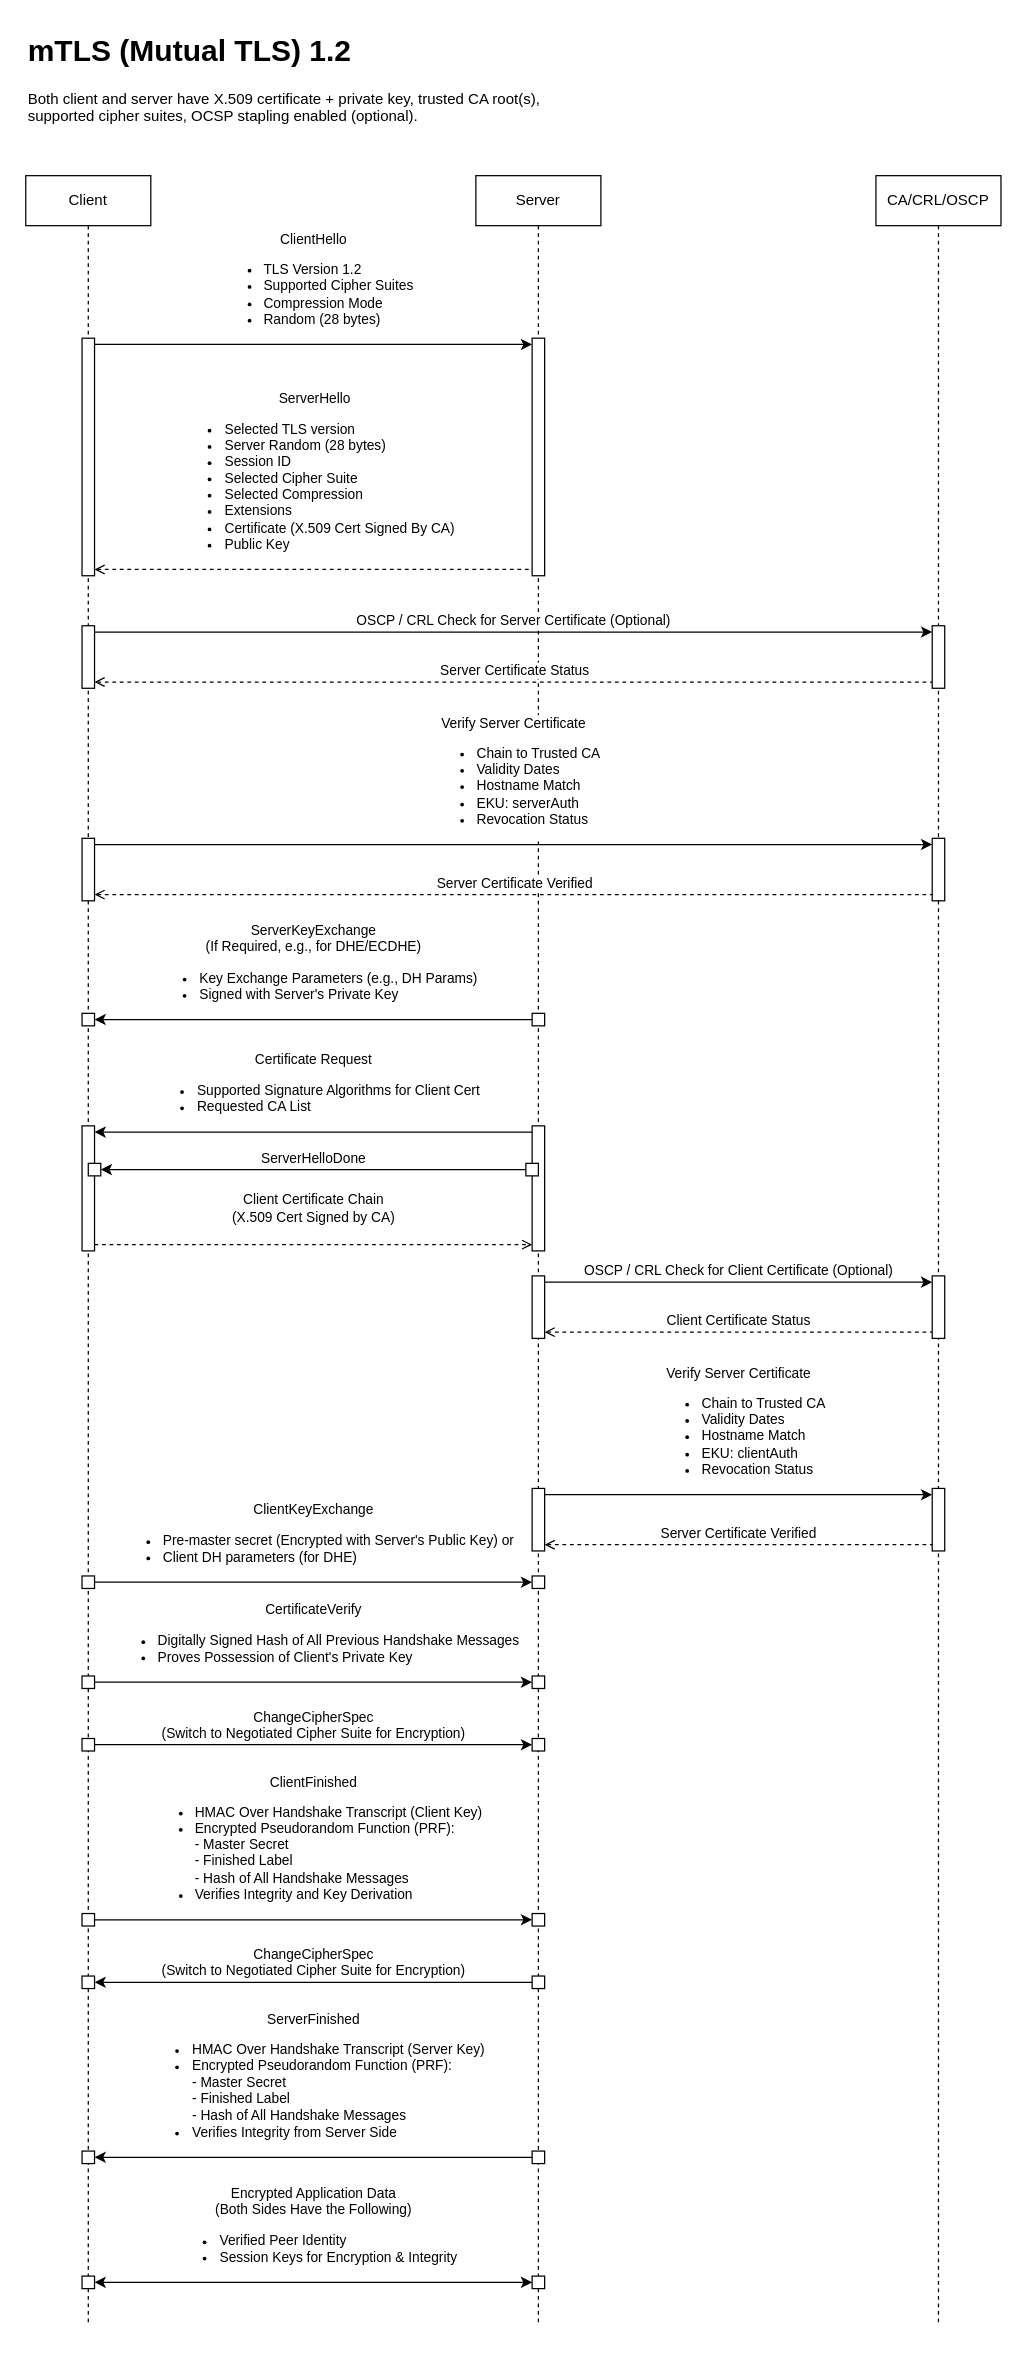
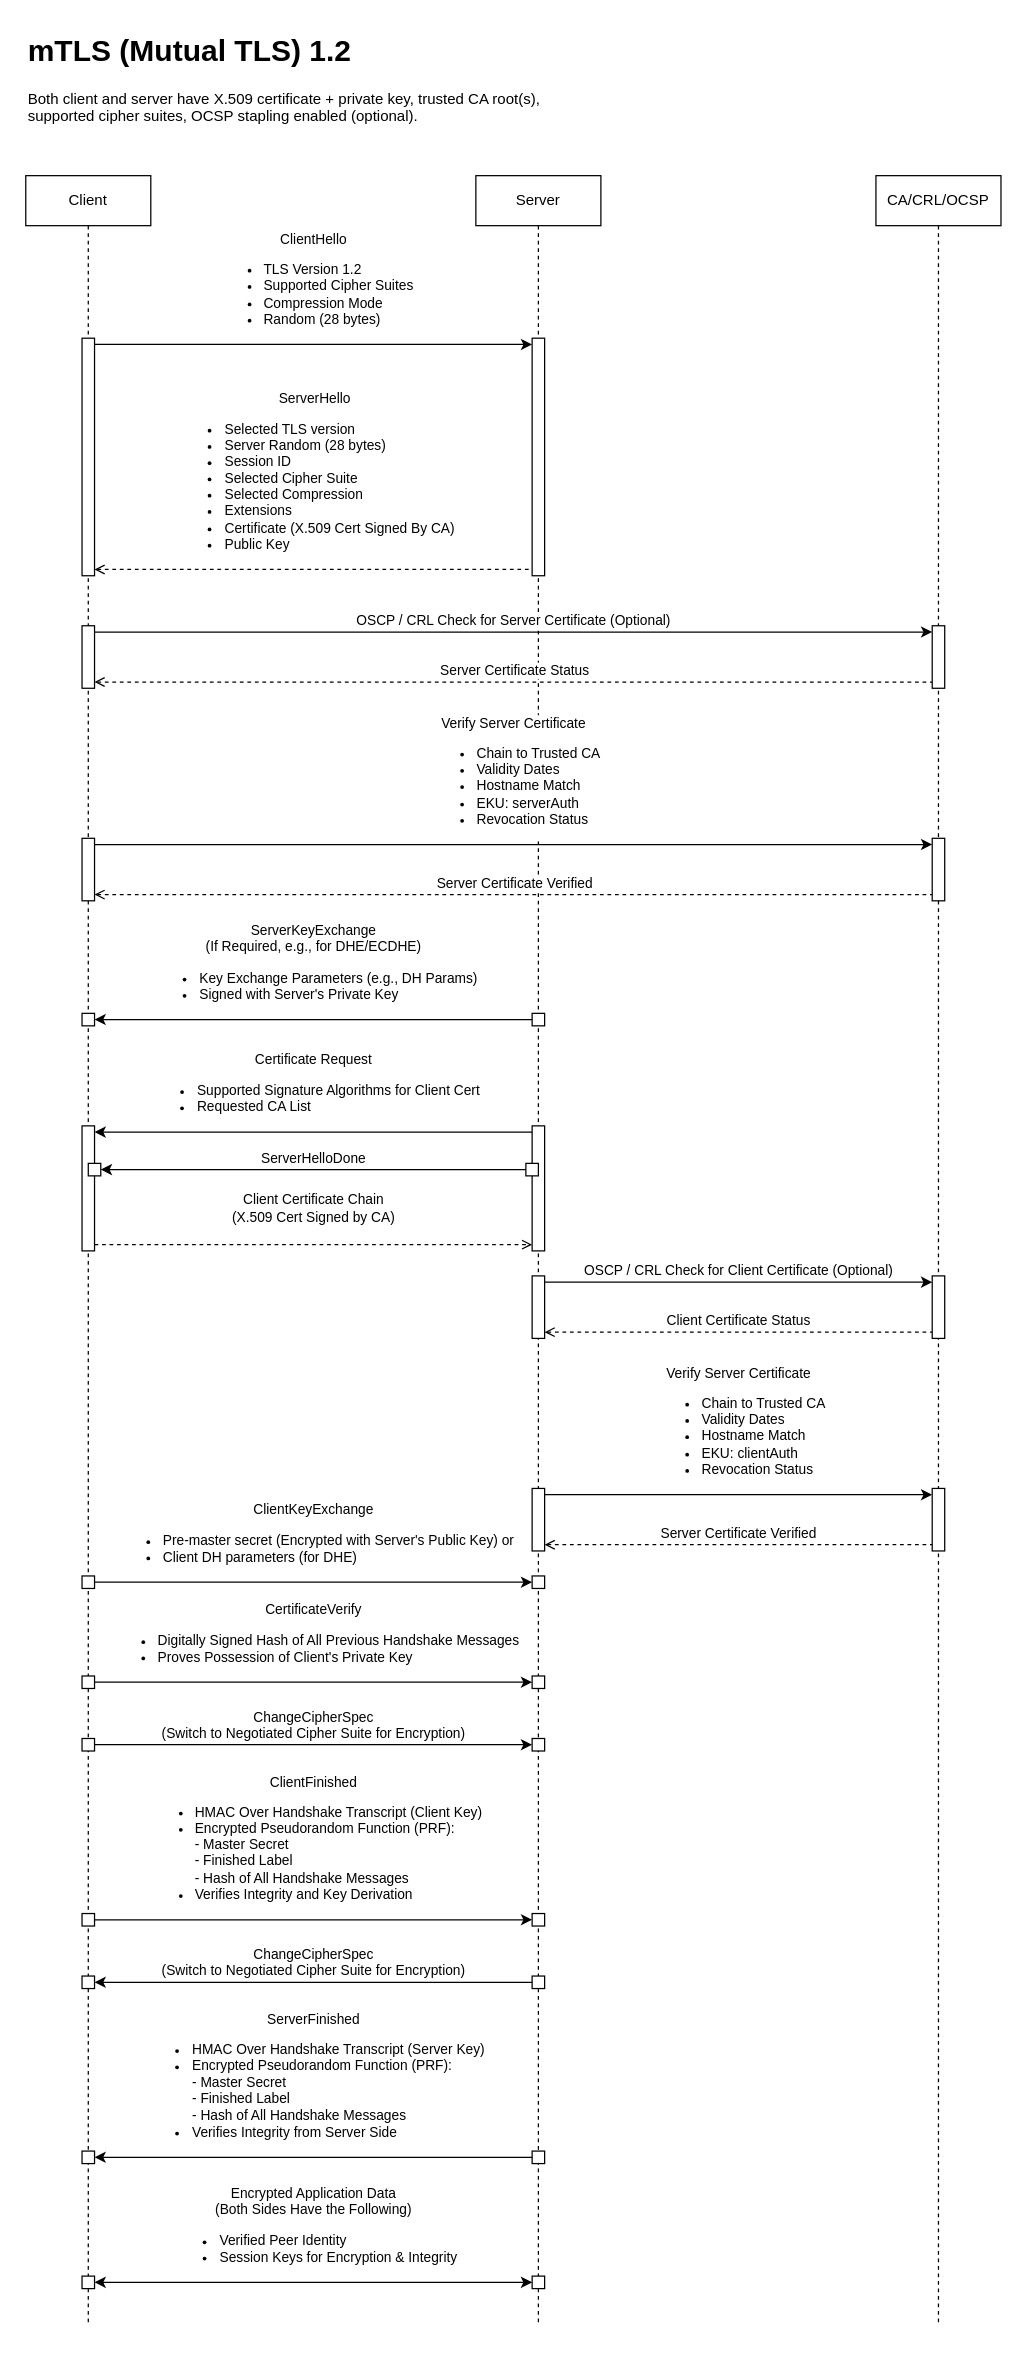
- <mxCell id="29" value="CA/CRL/OSCP" style="shape=umlLifeline;perimeter=lifelinePerimeter;whiteSpace=wrap;html=1;container=1;dropTarget=0;collapsible=0;recursiveResize=0;outlineConnect=0;portConstraint=eastwest;newEdgeStyle={&quot;curved&quot;:0,&quot;rounded&quot;:0};" vertex="1" parent="1"><mxGeometry x="700" y="140" width="100" height="1720" as="geometry" /></mxCell>
+ <mxCell id="29" value="CA/CRL/OCSP" style="shape=umlLifeline;perimeter=lifelinePerimeter;whiteSpace=wrap;html=1;container=1;dropTarget=0;collapsible=0;recursiveResize=0;outlineConnect=0;portConstraint=eastwest;newEdgeStyle={&quot;curved&quot;:0,&quot;rounded&quot;:0};" vertex="1" parent="1"><mxGeometry x="700" y="140" width="100" height="1720" as="geometry" /></mxCell>
